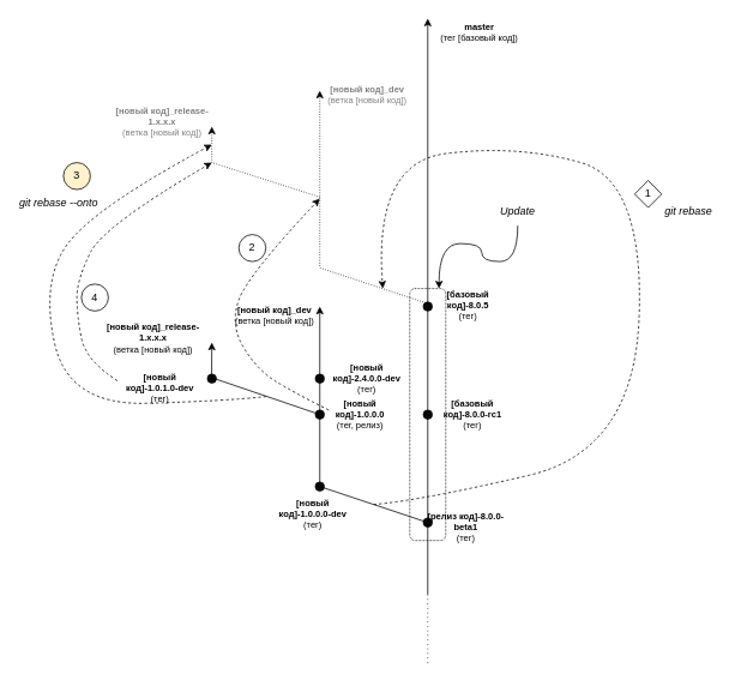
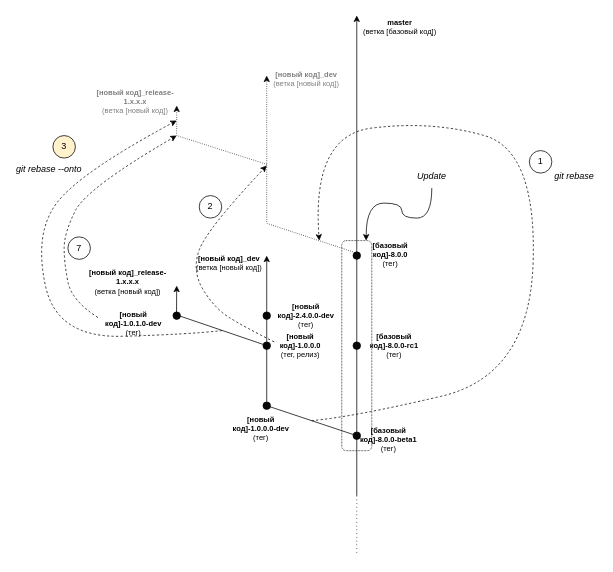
- <mxCell id="4" value="&lt;font style=&quot;font-size: 10px;&quot;&gt;&lt;b style=&quot;font-size: 10px;&quot;&gt;master&lt;/b&gt;&lt;br style=&quot;font-size: 10px;&quot;&gt;(тег [базовый код])&lt;/font&gt;" style="text;html=1;align=center;verticalAlign=middle;whiteSpace=wrap;rounded=0;fontSize=10;" parent="1" vertex="1"><mxGeometry x="480" y="20" width="105" height="30" as="geometry" /></mxCell>
+ <mxCell id="4" value="&lt;font style=&quot;font-size: 10px;&quot;&gt;&lt;b style=&quot;font-size: 10px;&quot;&gt;master&lt;/b&gt;&lt;br style=&quot;font-size: 10px;&quot;&gt;(ветка [базовый код])&lt;/font&gt;" style="text;html=1;align=center;verticalAlign=middle;whiteSpace=wrap;rounded=0;fontSize=10;" parent="1" vertex="1"><mxGeometry x="480" y="20" width="105" height="30" as="geometry" /></mxCell>
- <mxCell id="34" value="1" style="rhombus;whiteSpace=wrap;html=1;" parent="1" vertex="1"><mxGeometry x="705" y="200" width="30" height="30" as="geometry" /></mxCell>
+ <mxCell id="34" value="1" style="ellipse;whiteSpace=wrap;html=1;" parent="1" vertex="1"><mxGeometry x="705" y="200" width="30" height="30" as="geometry" /></mxCell>
- <mxCell id="39" value="4" style="ellipse;whiteSpace=wrap;html=1;" parent="1" vertex="1"><mxGeometry x="90" y="315" width="30" height="30" as="geometry" /></mxCell>
+ <mxCell id="39" value="7" style="ellipse;whiteSpace=wrap;html=1;" parent="1" vertex="1"><mxGeometry x="90" y="315" width="30" height="30" as="geometry" /></mxCell>
- <mxCell id="11" value="&lt;font style=&quot;font-size: 10px;&quot;&gt;&lt;b style=&quot;font-size: 10px;&quot;&gt;[базовый код]-8.0.5&lt;/b&gt;&lt;br style=&quot;font-size: 10px;&quot;&gt;(тег&lt;/font&gt;&lt;span style=&quot;font-size: 10px; background-color: initial;&quot;&gt;)&lt;/span&gt;" style="text;html=1;align=center;verticalAlign=middle;whiteSpace=wrap;rounded=0;fontSize=10;" parent="1" vertex="1"><mxGeometry x="480" y="324" width="80" height="30" as="geometry" /></mxCell>
+ <mxCell id="11" value="&lt;font style=&quot;font-size: 10px;&quot;&gt;&lt;b style=&quot;font-size: 10px;&quot;&gt;[базовый код]-8.0.0&lt;/b&gt;&lt;br style=&quot;font-size: 10px;&quot;&gt;(тег&lt;/font&gt;&lt;span style=&quot;font-size: 10px; background-color: initial;&quot;&gt;)&lt;/span&gt;" style="text;html=1;align=center;verticalAlign=middle;whiteSpace=wrap;rounded=0;fontSize=10;" parent="1" vertex="1"><mxGeometry x="480" y="324" width="80" height="30" as="geometry" /></mxCell>
- <mxCell id="12" value="&lt;font style=&quot;font-size: 10px;&quot;&gt;&lt;b style=&quot;font-size: 10px;&quot;&gt;[релиз код]-8.0.0-beta1&lt;/b&gt;&lt;br style=&quot;font-size: 10px;&quot;&gt;(тег&lt;/font&gt;&lt;span style=&quot;font-size: 10px; background-color: initial;&quot;&gt;)&lt;/span&gt;" style="text;html=1;align=center;verticalAlign=middle;whiteSpace=wrap;rounded=0;fontSize=10;" parent="1" vertex="1"><mxGeometry x="470" y="570" width="95" height="30" as="geometry" /></mxCell>
+ <mxCell id="12" value="&lt;font style=&quot;font-size: 10px;&quot;&gt;&lt;b style=&quot;font-size: 10px;&quot;&gt;[базовый код]-8.0.0-beta1&lt;/b&gt;&lt;br style=&quot;font-size: 10px;&quot;&gt;(тег&lt;/font&gt;&lt;span style=&quot;font-size: 10px; background-color: initial;&quot;&gt;)&lt;/span&gt;" style="text;html=1;align=center;verticalAlign=middle;whiteSpace=wrap;rounded=0;fontSize=10;" parent="1" vertex="1"><mxGeometry x="470" y="570" width="95" height="30" as="geometry" /></mxCell>
